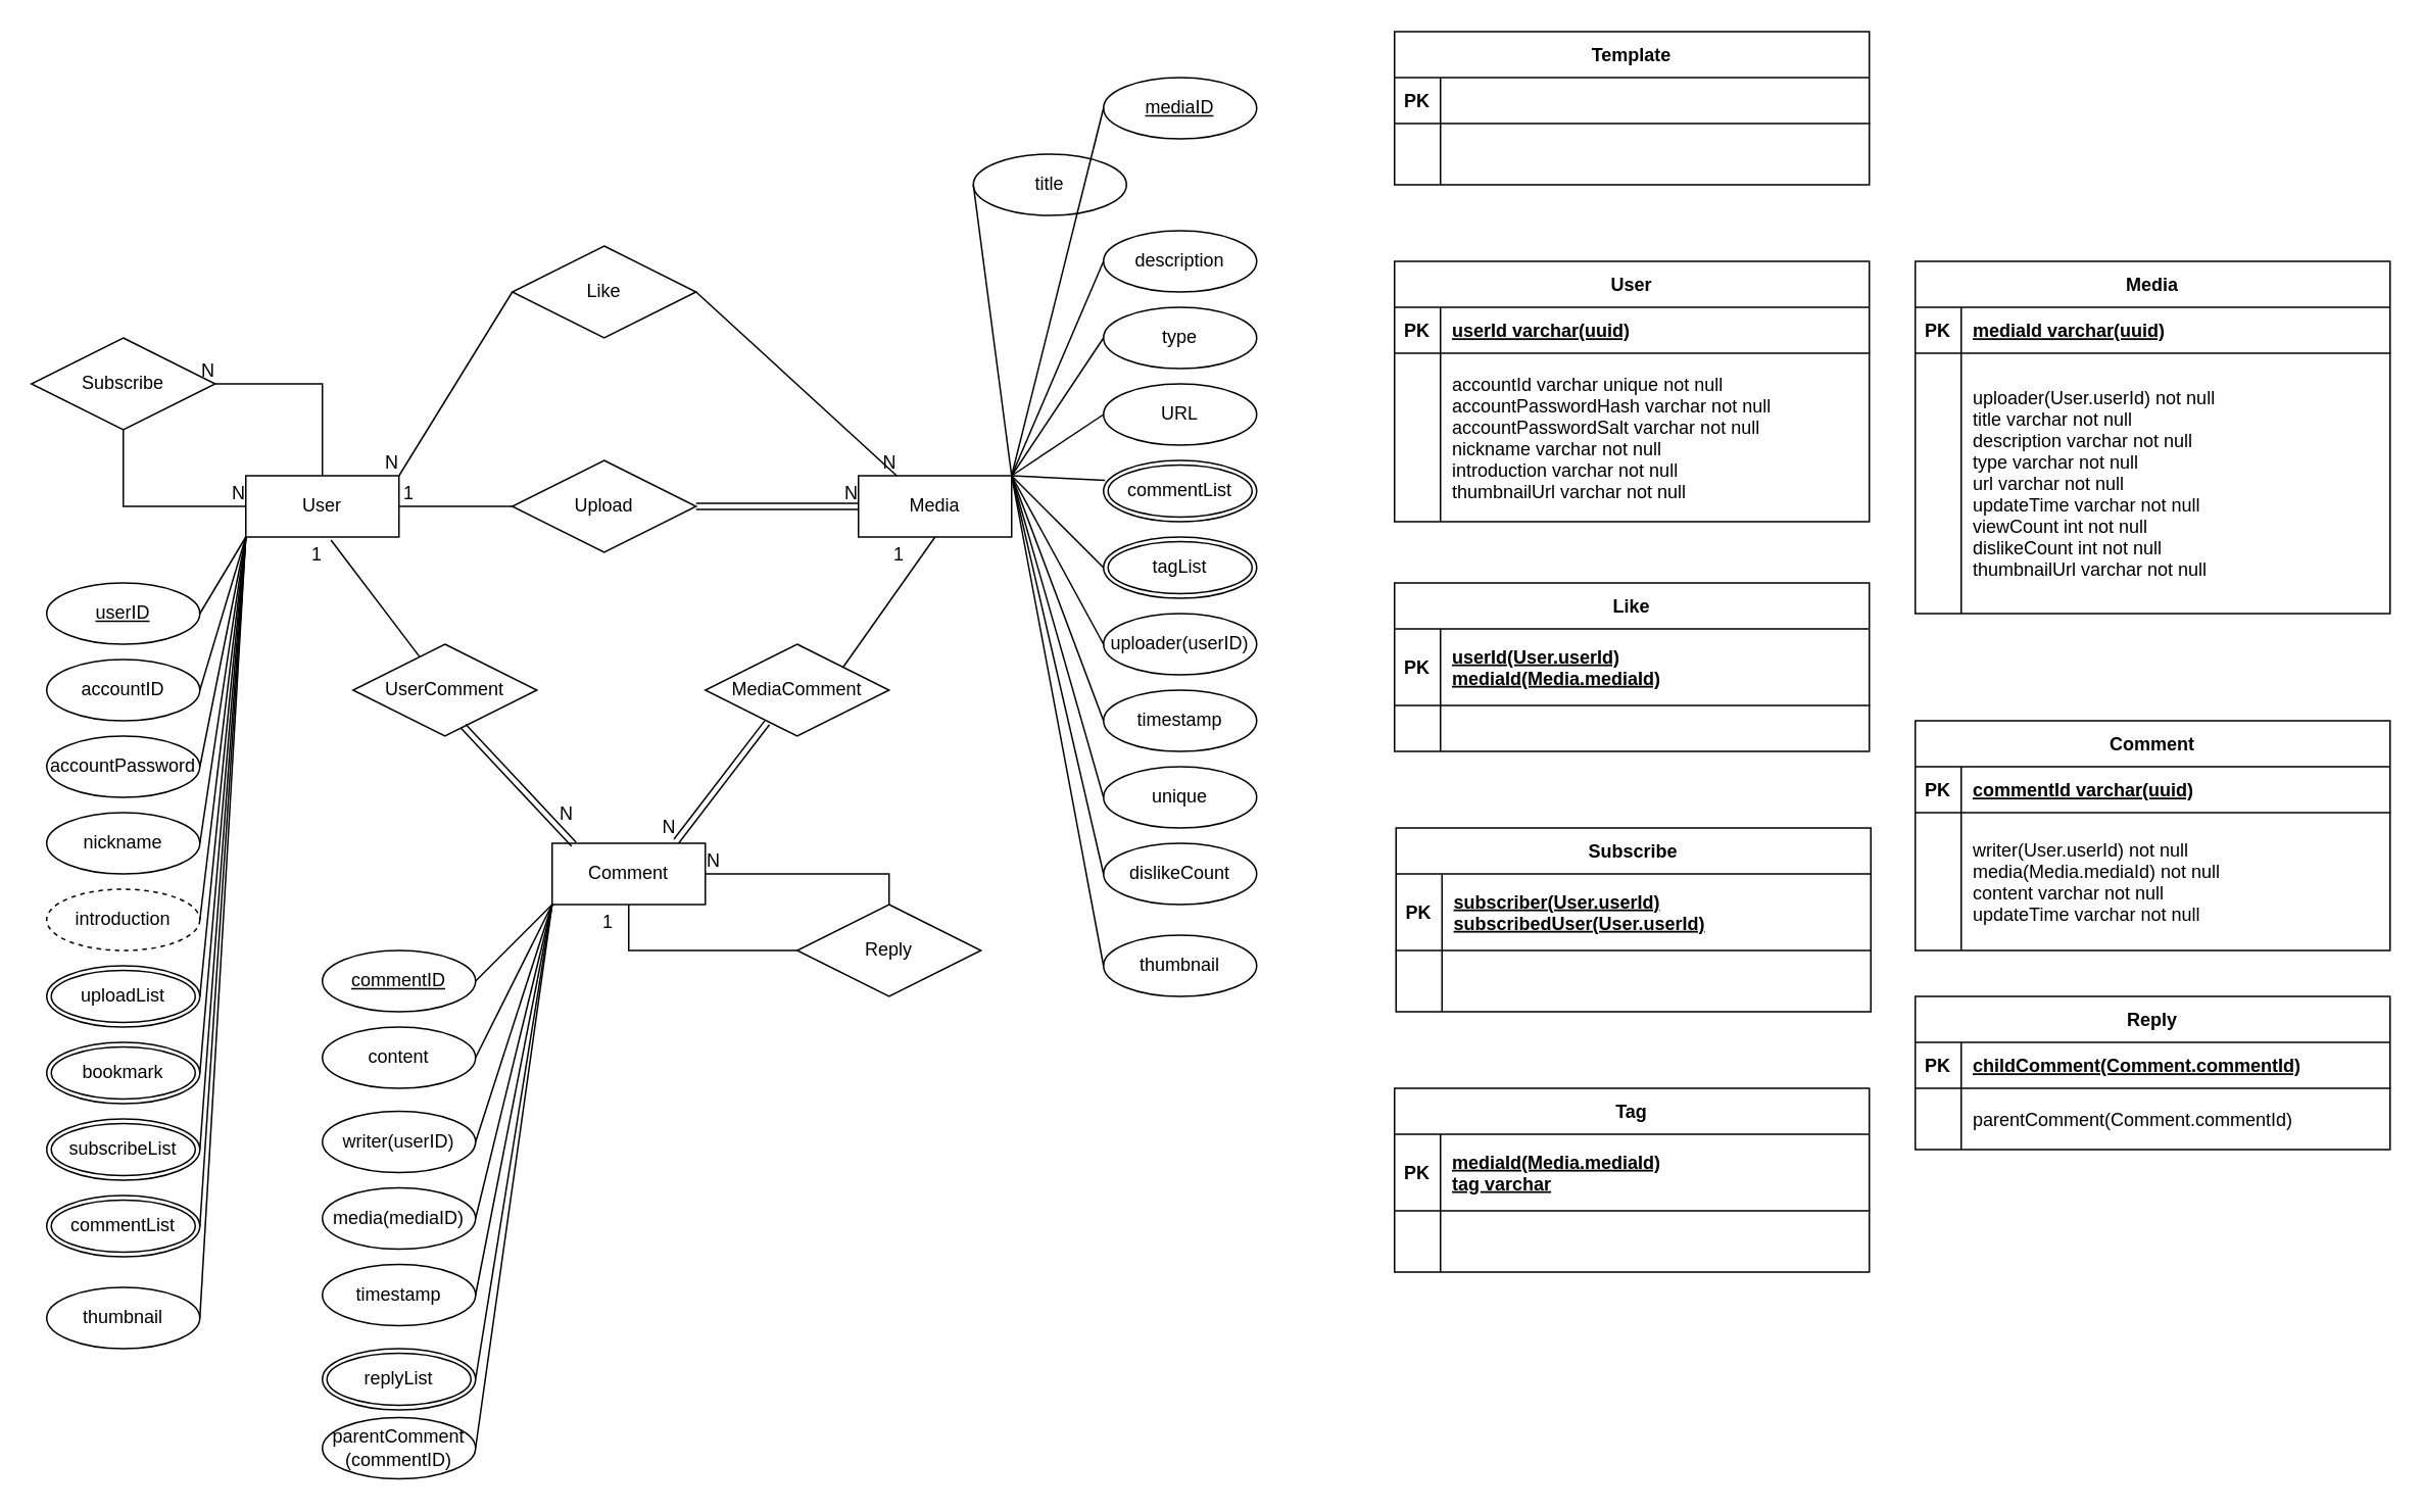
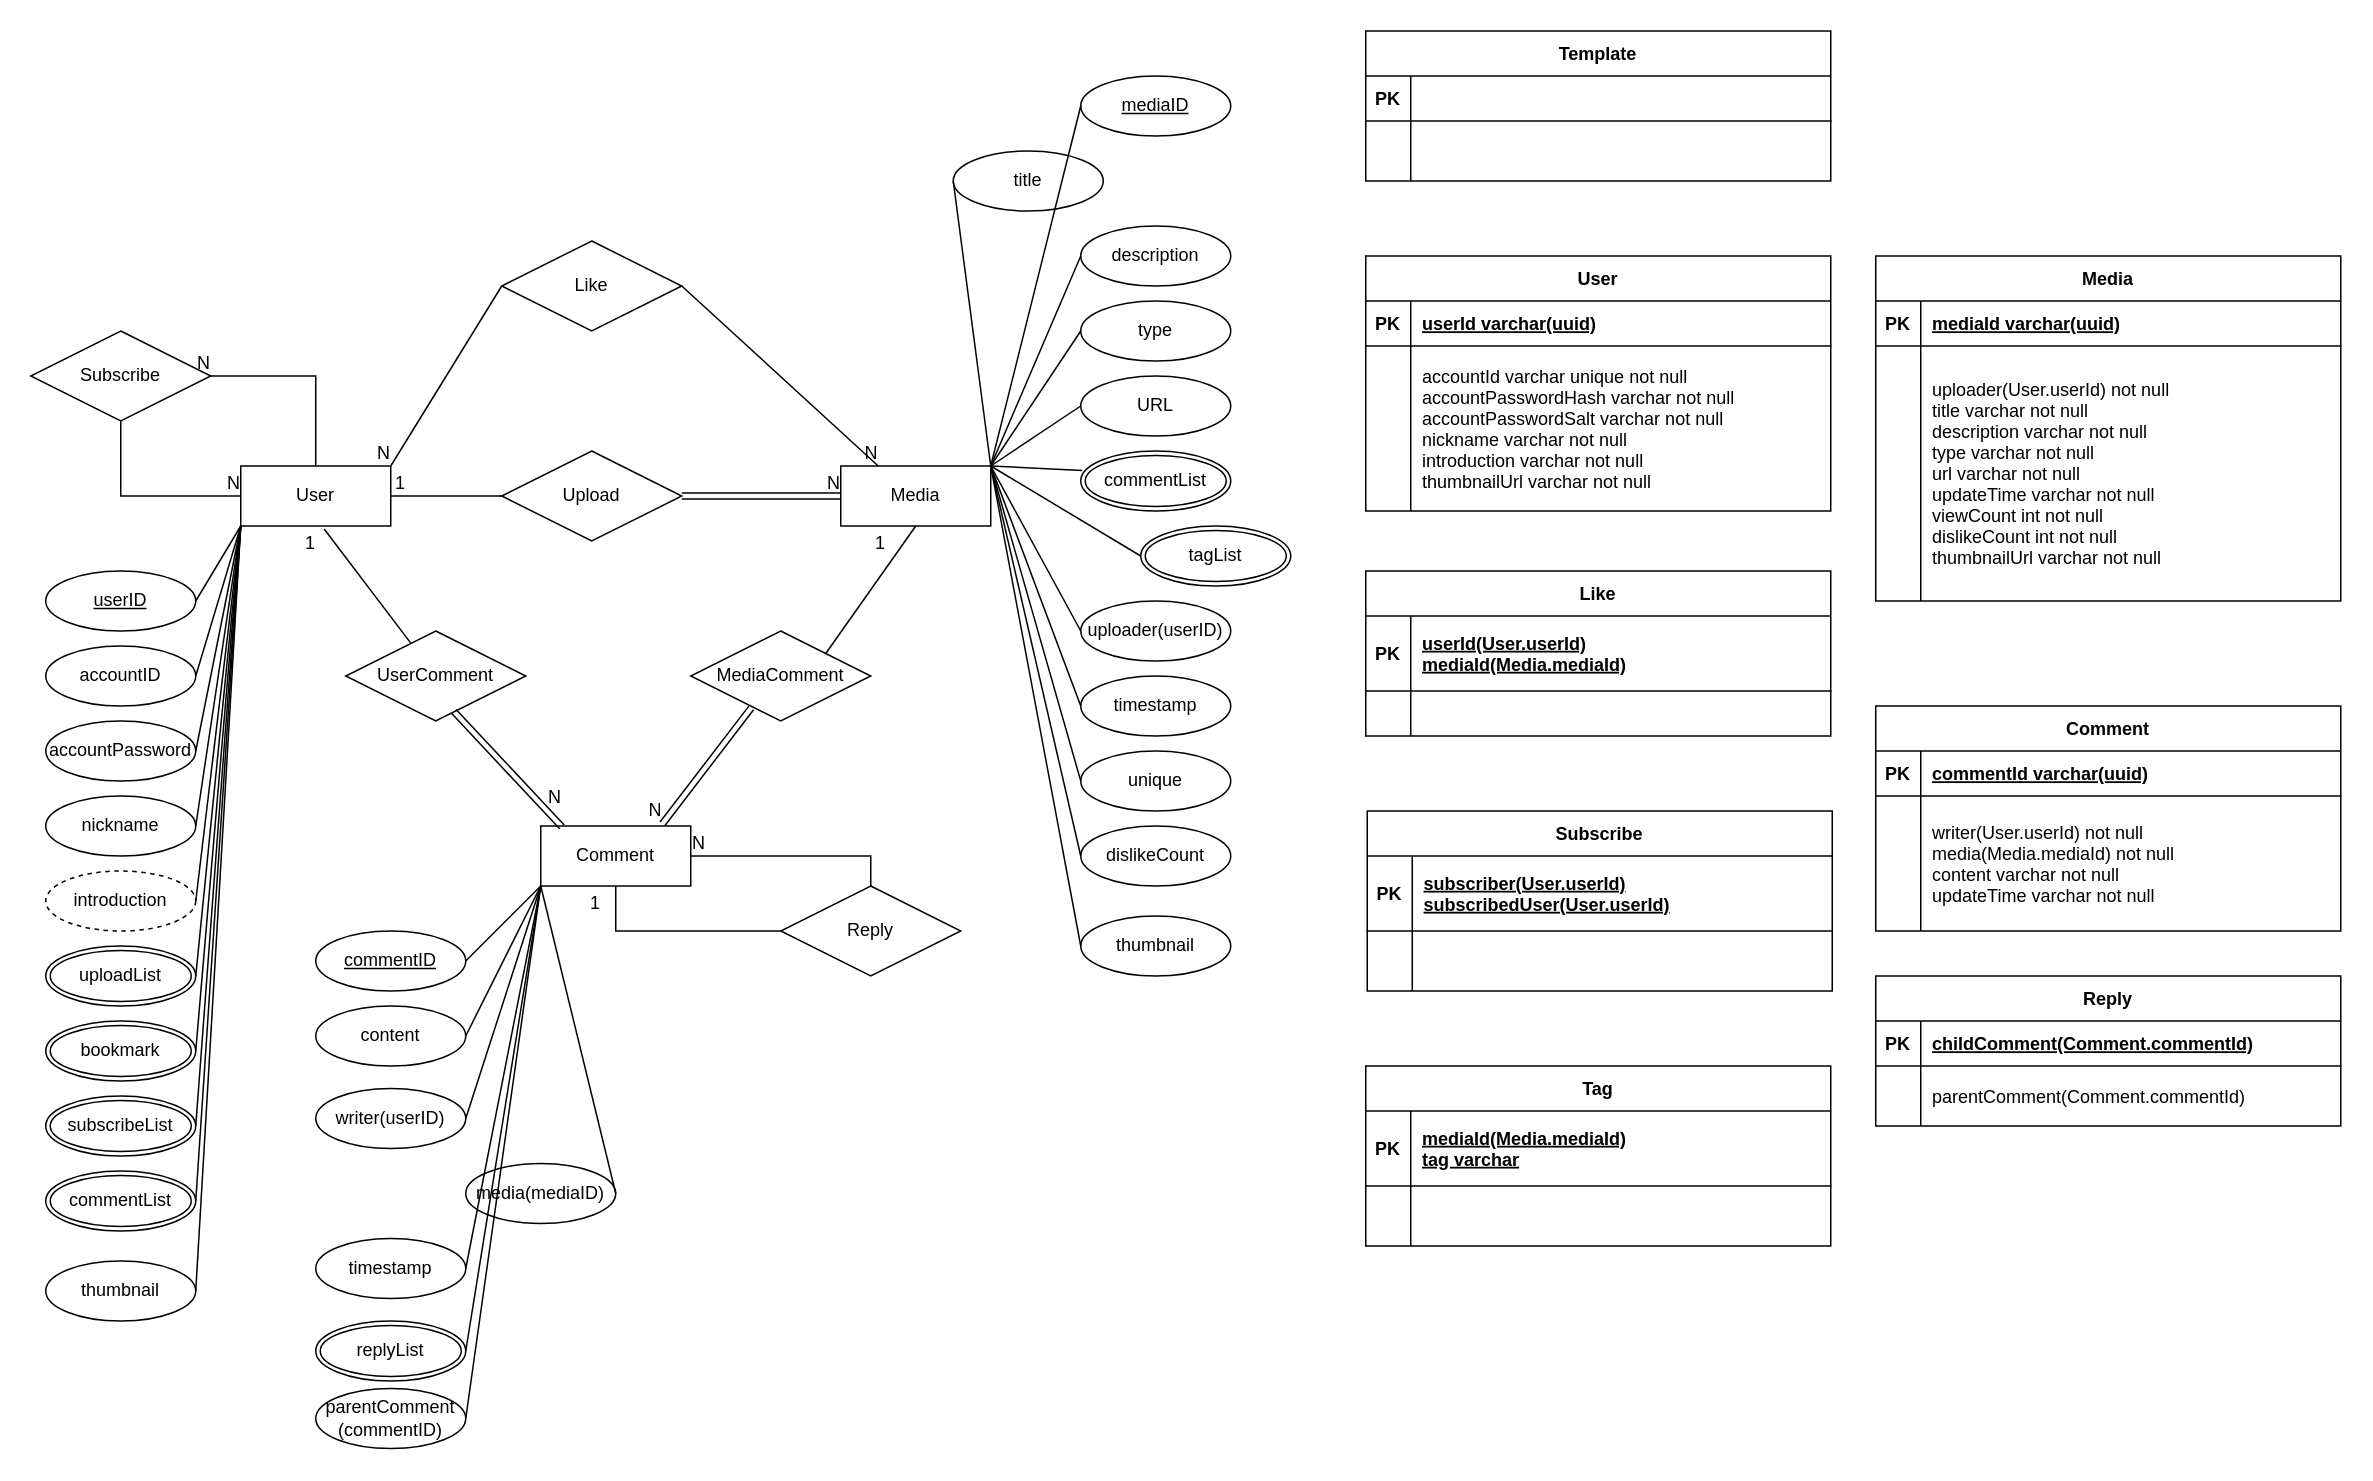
- <mxCell id="65" value="tagList" style="ellipse;shape=doubleEllipse;margin=3;whiteSpace=wrap;html=1;align=center;" parent="1" vertex="1"><mxGeometry x="720" y="350" width="100" height="40" as="geometry" /></mxCell>
+ <mxCell id="65" value="tagList" style="ellipse;shape=doubleEllipse;margin=3;whiteSpace=wrap;html=1;align=center;" parent="1" vertex="1"><mxGeometry x="760" y="350" width="100" height="40" as="geometry" /></mxCell>
- <mxCell id="49" value="media(mediaID)" style="ellipse;whiteSpace=wrap;html=1;align=center;" parent="1" vertex="1"><mxGeometry x="210" y="775" width="100" height="40" as="geometry" /></mxCell>
+ <mxCell id="49" value="media(mediaID)" style="ellipse;whiteSpace=wrap;html=1;align=center;" parent="1" vertex="1"><mxGeometry x="310" y="775" width="100" height="40" as="geometry" /></mxCell>
